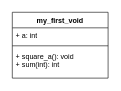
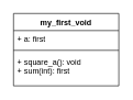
- <mxCell id="3" value="+ a: int" style="text;strokeColor=none;fillColor=none;align=left;verticalAlign=top;spacingLeft=4;spacingRight=4;overflow=hidden;rotatable=0;points=[[0,0.5],[1,0.5]];portConstraint=eastwest;whiteSpace=wrap;html=1;" vertex="1" parent="2"><mxGeometry y="26" width="160" height="26" as="geometry" /></mxCell>
+ <mxCell id="3" value="+ a: first" style="text;strokeColor=none;fillColor=none;align=left;verticalAlign=top;spacingLeft=4;spacingRight=4;overflow=hidden;rotatable=0;points=[[0,0.5],[1,0.5]];portConstraint=eastwest;whiteSpace=wrap;html=1;" vertex="1" parent="2"><mxGeometry y="26" width="160" height="26" as="geometry" /></mxCell>
- <mxCell id="5" value="+ square_a(): void&lt;div&gt;+ sum(int): int&lt;br&gt;&lt;/div&gt;" style="text;strokeColor=none;fillColor=none;align=left;verticalAlign=top;spacingLeft=4;spacingRight=4;overflow=hidden;rotatable=0;points=[[0,0.5],[1,0.5]];portConstraint=eastwest;whiteSpace=wrap;html=1;" vertex="1" parent="2"><mxGeometry y="60" width="160" height="50" as="geometry" /></mxCell>
+ <mxCell id="5" value="+ square_a(): void&lt;div&gt;+ sum(int): first&lt;br&gt;&lt;/div&gt;" style="text;strokeColor=none;fillColor=none;align=left;verticalAlign=top;spacingLeft=4;spacingRight=4;overflow=hidden;rotatable=0;points=[[0,0.5],[1,0.5]];portConstraint=eastwest;whiteSpace=wrap;html=1;" vertex="1" parent="2"><mxGeometry y="60" width="160" height="50" as="geometry" /></mxCell>
